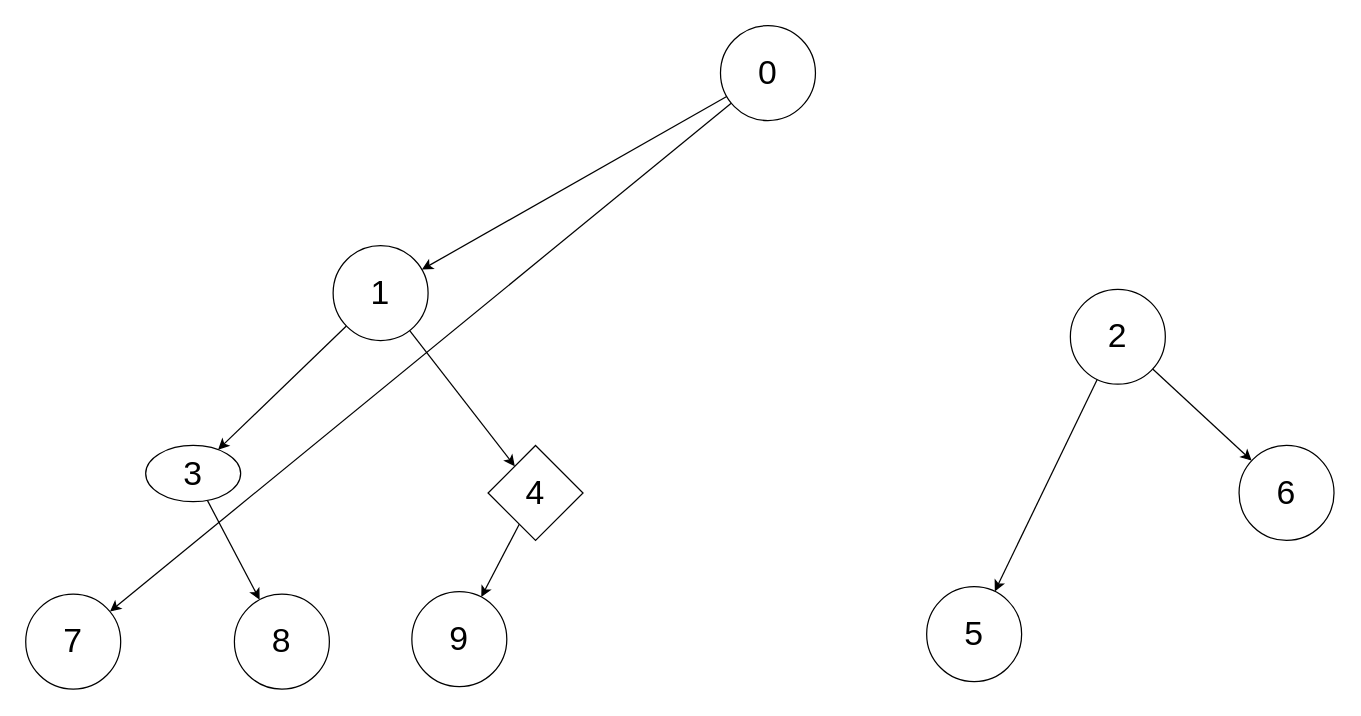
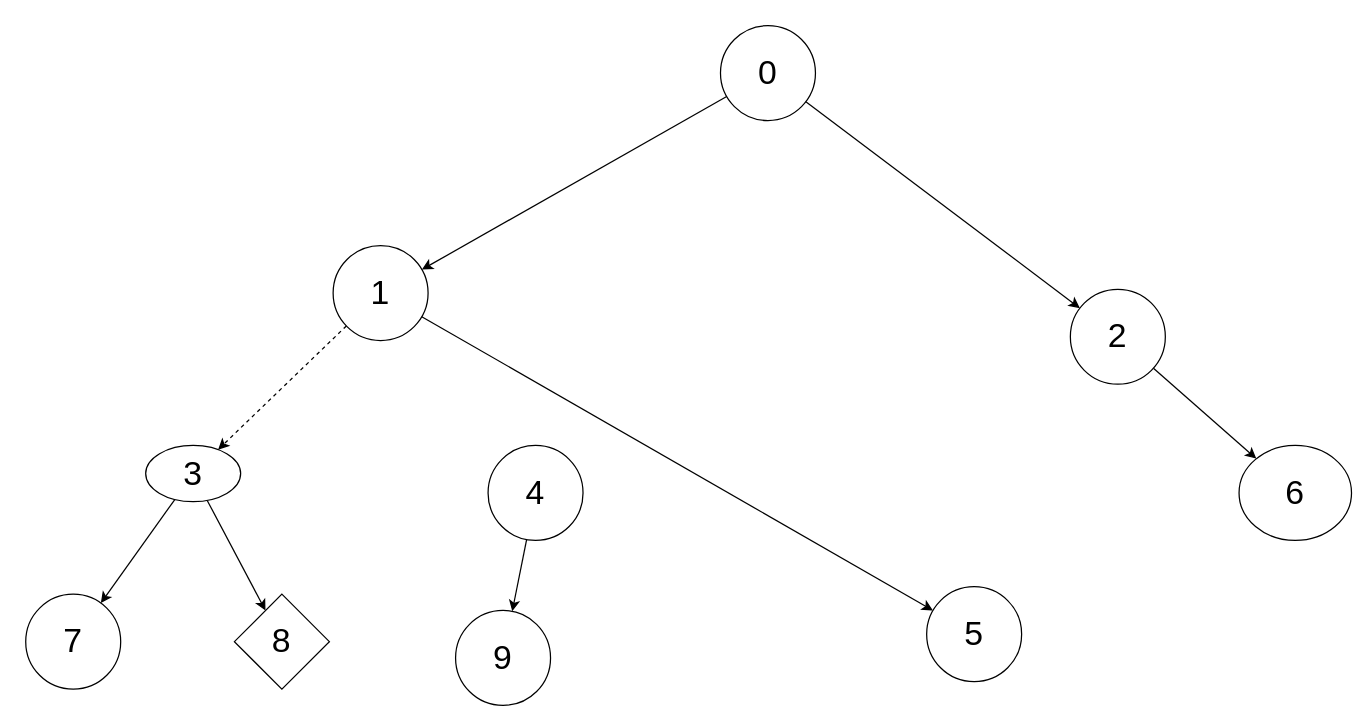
- <mxCell id="3" value="" style="edgeStyle=none;html=1;" parent="1" source="4" target="18" edge="1"><mxGeometry relative="1" as="geometry" /></mxCell>
+ <mxCell id="3" value="" style="edgeStyle=none;html=1;" parent="1" source="4" target="10" edge="1"><mxGeometry relative="1" as="geometry" /></mxCell>
- <mxCell id="5" value="" style="edgeStyle=none;html=1;" parent="1" source="7" target="13" edge="1"><mxGeometry relative="1" as="geometry" /></mxCell>
+ <mxCell id="5" value="" style="edgeStyle=none;html=1;dashed=1;" parent="1" source="7" target="13" edge="1"><mxGeometry relative="1" as="geometry" /></mxCell>
- <mxCell id="6" value="" style="edgeStyle=none;html=1;" parent="1" source="7" target="15" edge="1"><mxGeometry relative="1" as="geometry" /></mxCell>
+ <mxCell id="6" value="" style="edgeStyle=none;html=1;" parent="1" source="7" target="16" edge="1"><mxGeometry relative="1" as="geometry" /></mxCell>
- <mxCell id="8" value="" style="edgeStyle=none;html=1;" parent="1" source="10" target="16" edge="1"><mxGeometry relative="1" as="geometry" /></mxCell>
- <mxCell id="15" value="4" style="rhombus;whiteSpace=wrap;html=1;aspect=fixed;fontSize=27;" parent="1" vertex="1"><mxGeometry x="390" y="356" width="76" height="76" as="geometry" /></mxCell>
+ <mxCell id="15" value="4" style="ellipse;whiteSpace=wrap;html=1;aspect=fixed;fontSize=27;" parent="1" vertex="1"><mxGeometry x="390" y="356" width="76" height="76" as="geometry" /></mxCell>
- <mxCell id="17" value="6" style="ellipse;whiteSpace=wrap;html=1;aspect=fixed;fontSize=27;" parent="1" vertex="1"><mxGeometry x="991" y="356" width="76" height="76" as="geometry" /></mxCell>
+ <mxCell id="17" value="6" style="ellipse;whiteSpace=wrap;html=1;aspect=fixed;fontSize=27;" parent="1" vertex="1"><mxGeometry x="991" y="356" width="90" height="76" as="geometry" /></mxCell>
+ <mxCell id="11" value="" style="edgeStyle=none;html=1;" parent="1" source="13" target="18" edge="1"><mxGeometry relative="1" as="geometry" /></mxCell>
- <mxCell id="20" value="9" style="ellipse;whiteSpace=wrap;html=1;aspect=fixed;fontSize=27;" parent="1" vertex="1"><mxGeometry x="329" y="473" width="76" height="76" as="geometry" /></mxCell>
+ <mxCell id="20" value="9" style="ellipse;whiteSpace=wrap;html=1;aspect=fixed;fontSize=27;" parent="1" vertex="1"><mxGeometry x="364" y="488" width="76" height="76" as="geometry" /></mxCell>
- <mxCell id="19" value="8" style="ellipse;whiteSpace=wrap;html=1;aspect=fixed;fontSize=27;" parent="1" vertex="1"><mxGeometry x="187" y="475" width="76" height="76" as="geometry" /></mxCell>
+ <mxCell id="19" value="8" style="rhombus;whiteSpace=wrap;html=1;aspect=fixed;fontSize=27;" parent="1" vertex="1"><mxGeometry x="187" y="475" width="76" height="76" as="geometry" /></mxCell>
